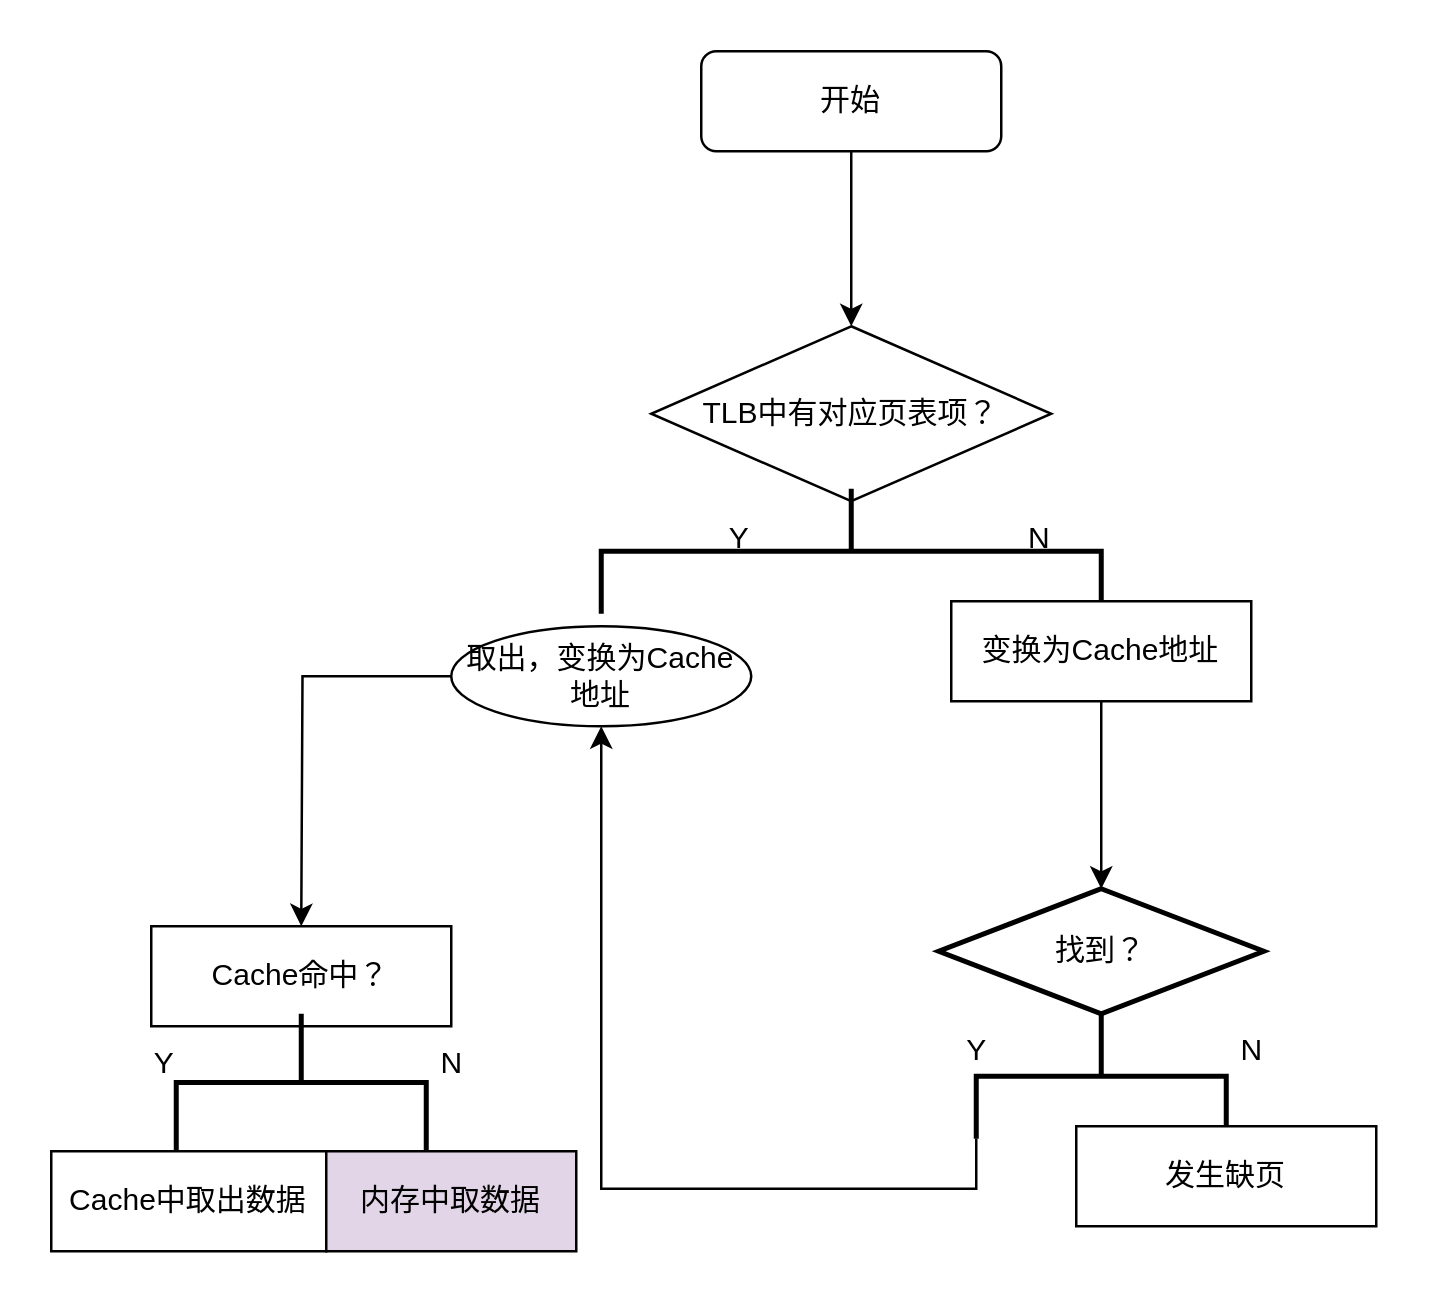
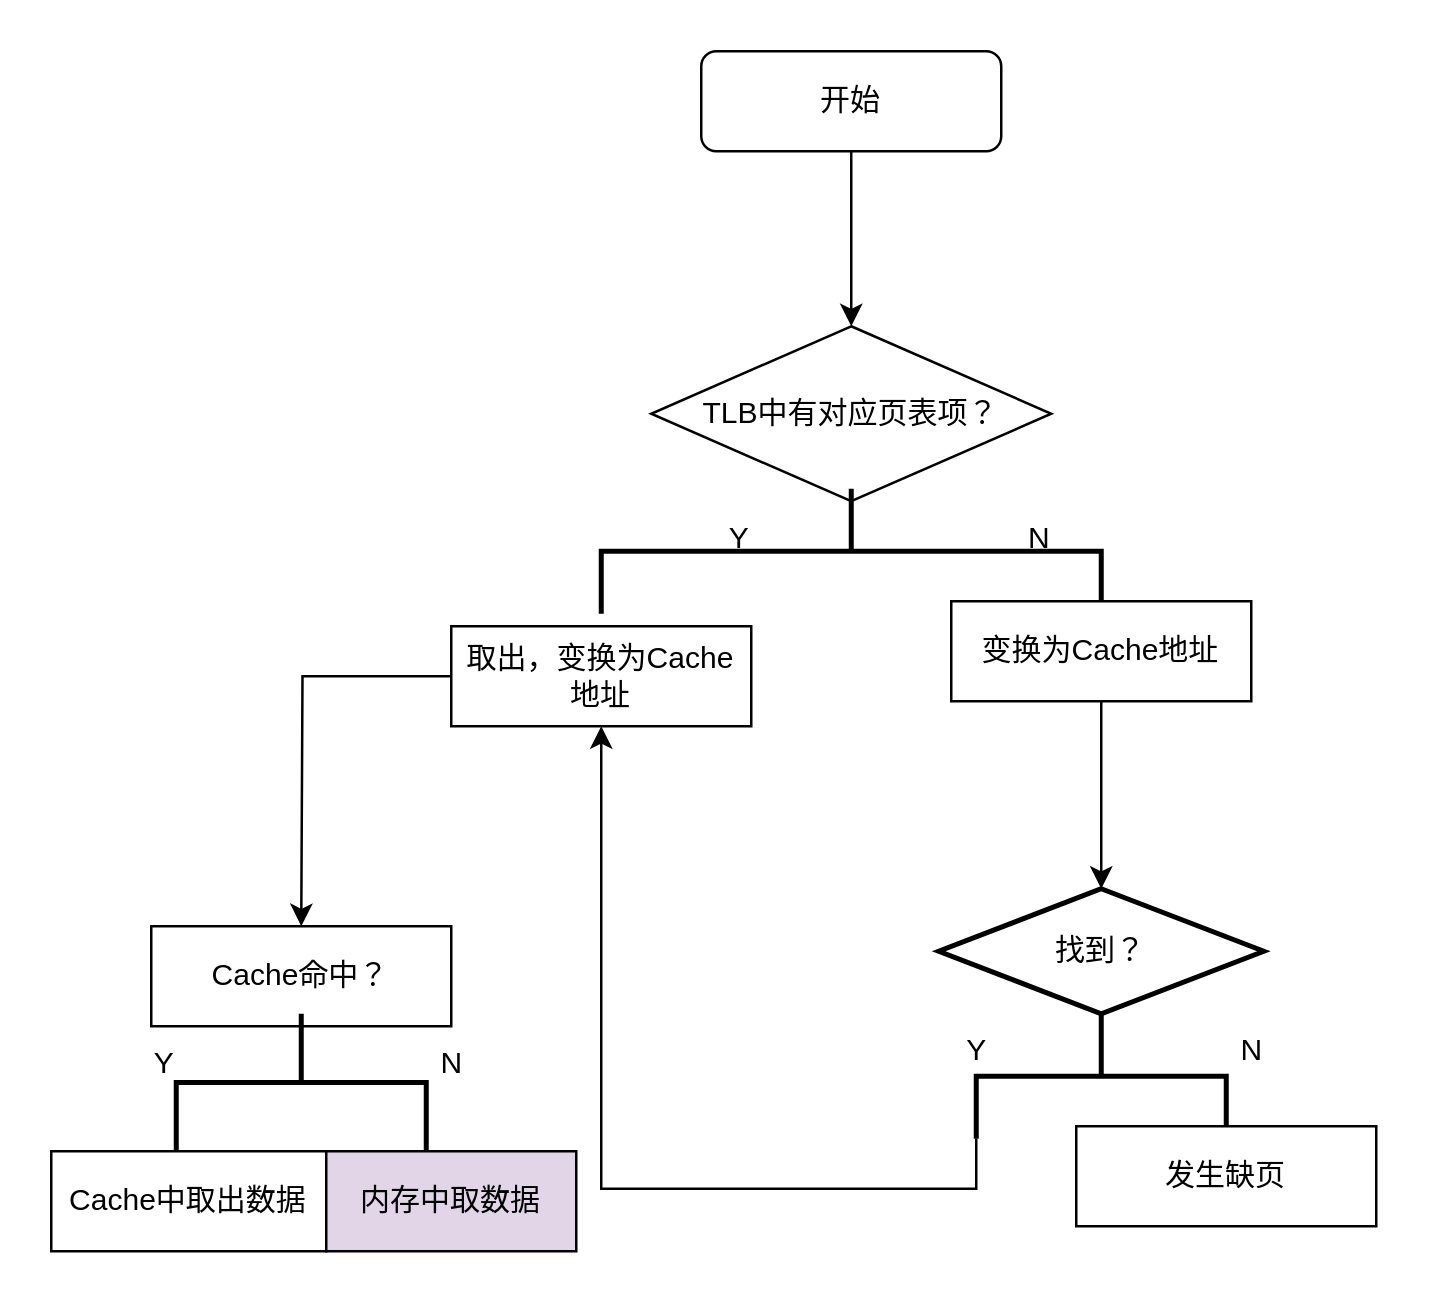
- <mxCell id="9" value="取出，变换为Cache地址" style="ellipse;whiteSpace=wrap;html=1;" vertex="1" parent="1"><mxGeometry x="180" y="250" width="120" height="40" as="geometry" /></mxCell>
+ <mxCell id="9" value="取出，变换为Cache地址" style="rounded=0;whiteSpace=wrap;html=1;" vertex="1" parent="1"><mxGeometry x="180" y="250" width="120" height="40" as="geometry" /></mxCell>
